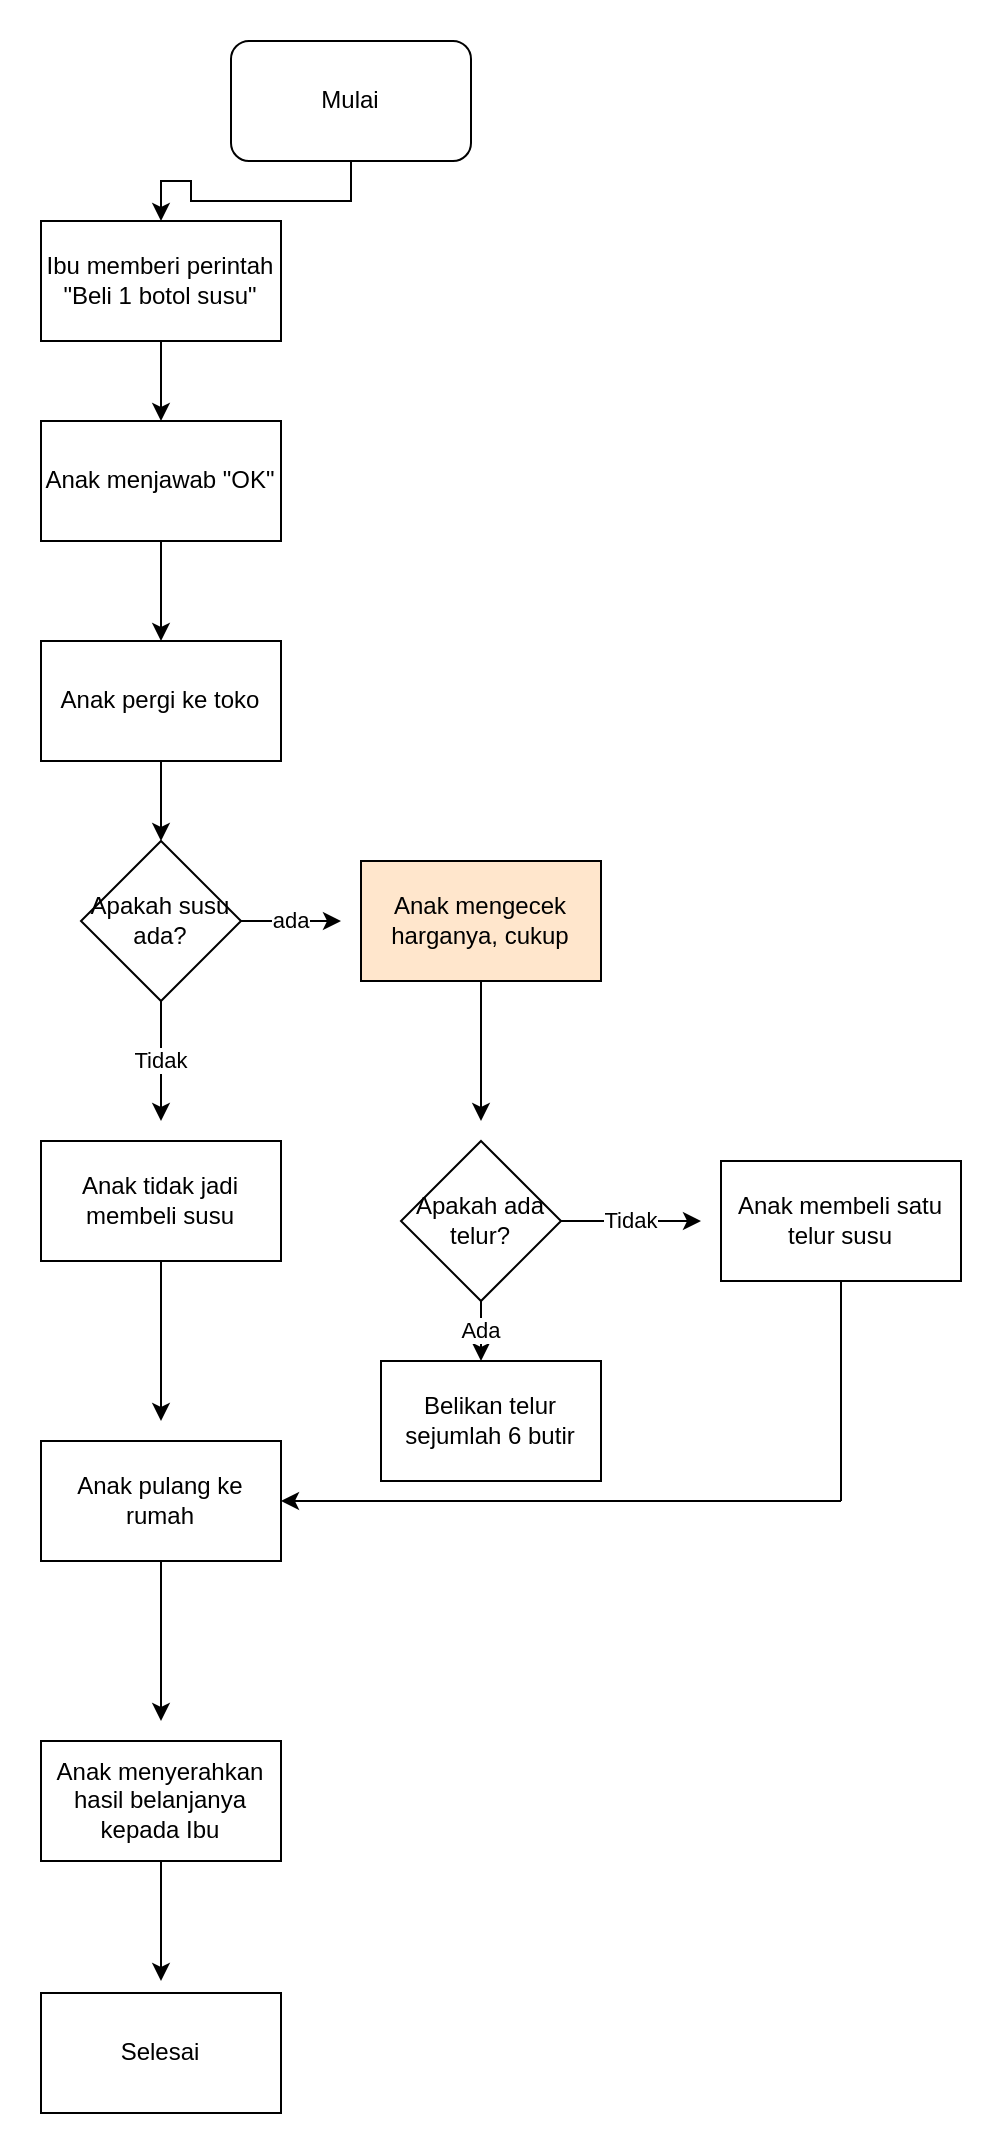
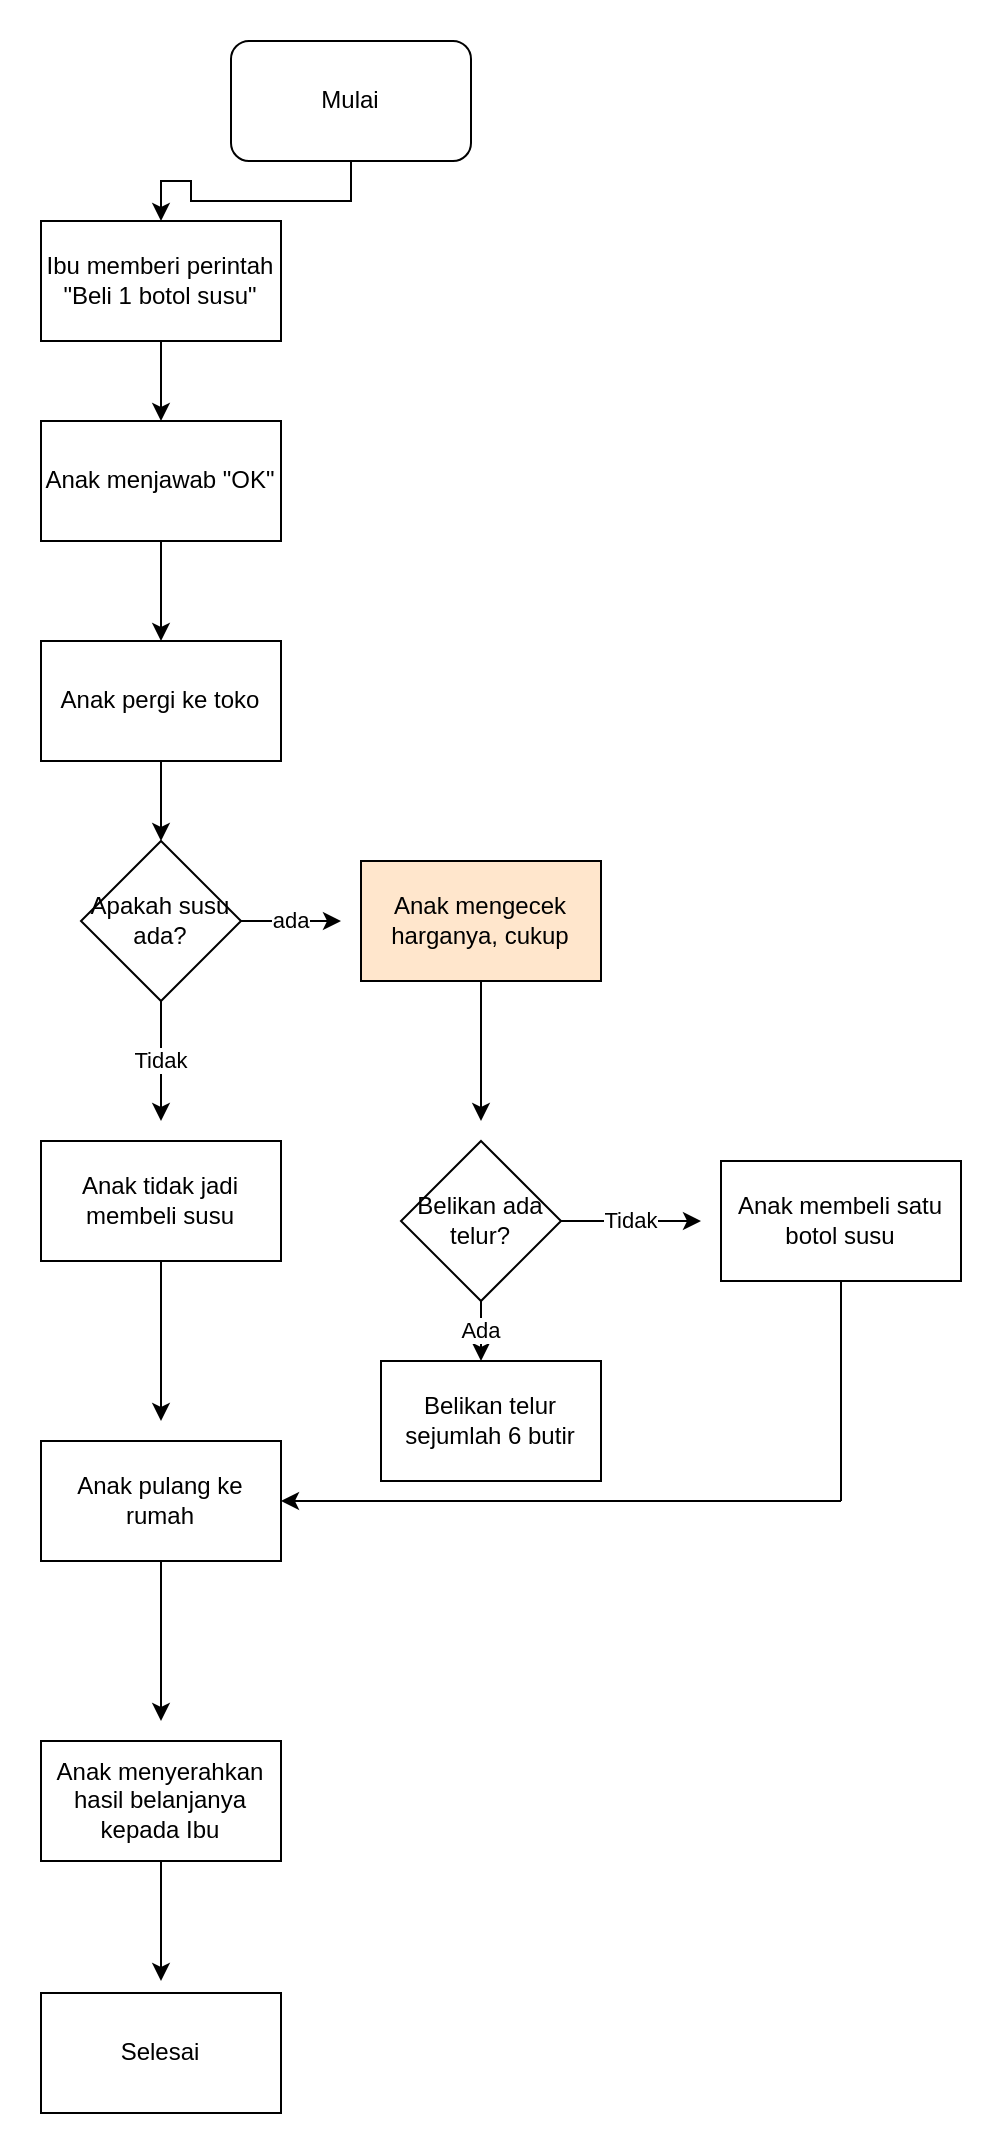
- <mxCell id="24" value="Apakah ada telur?" style="rhombus;whiteSpace=wrap;html=1;" parent="1" vertex="1"><mxGeometry x="200" y="570" width="80" height="80" as="geometry" /></mxCell>
+ <mxCell id="24" value="Belikan ada telur?" style="rhombus;whiteSpace=wrap;html=1;" parent="1" vertex="1"><mxGeometry x="200" y="570" width="80" height="80" as="geometry" /></mxCell>
- <mxCell id="25" value="Anak membeli satu telur susu" style="rounded=0;whiteSpace=wrap;html=1;" parent="1" vertex="1"><mxGeometry x="360" y="580" width="120" height="60" as="geometry" /></mxCell>
+ <mxCell id="25" value="Anak membeli satu botol susu" style="rounded=0;whiteSpace=wrap;html=1;" parent="1" vertex="1"><mxGeometry x="360" y="580" width="120" height="60" as="geometry" /></mxCell>
